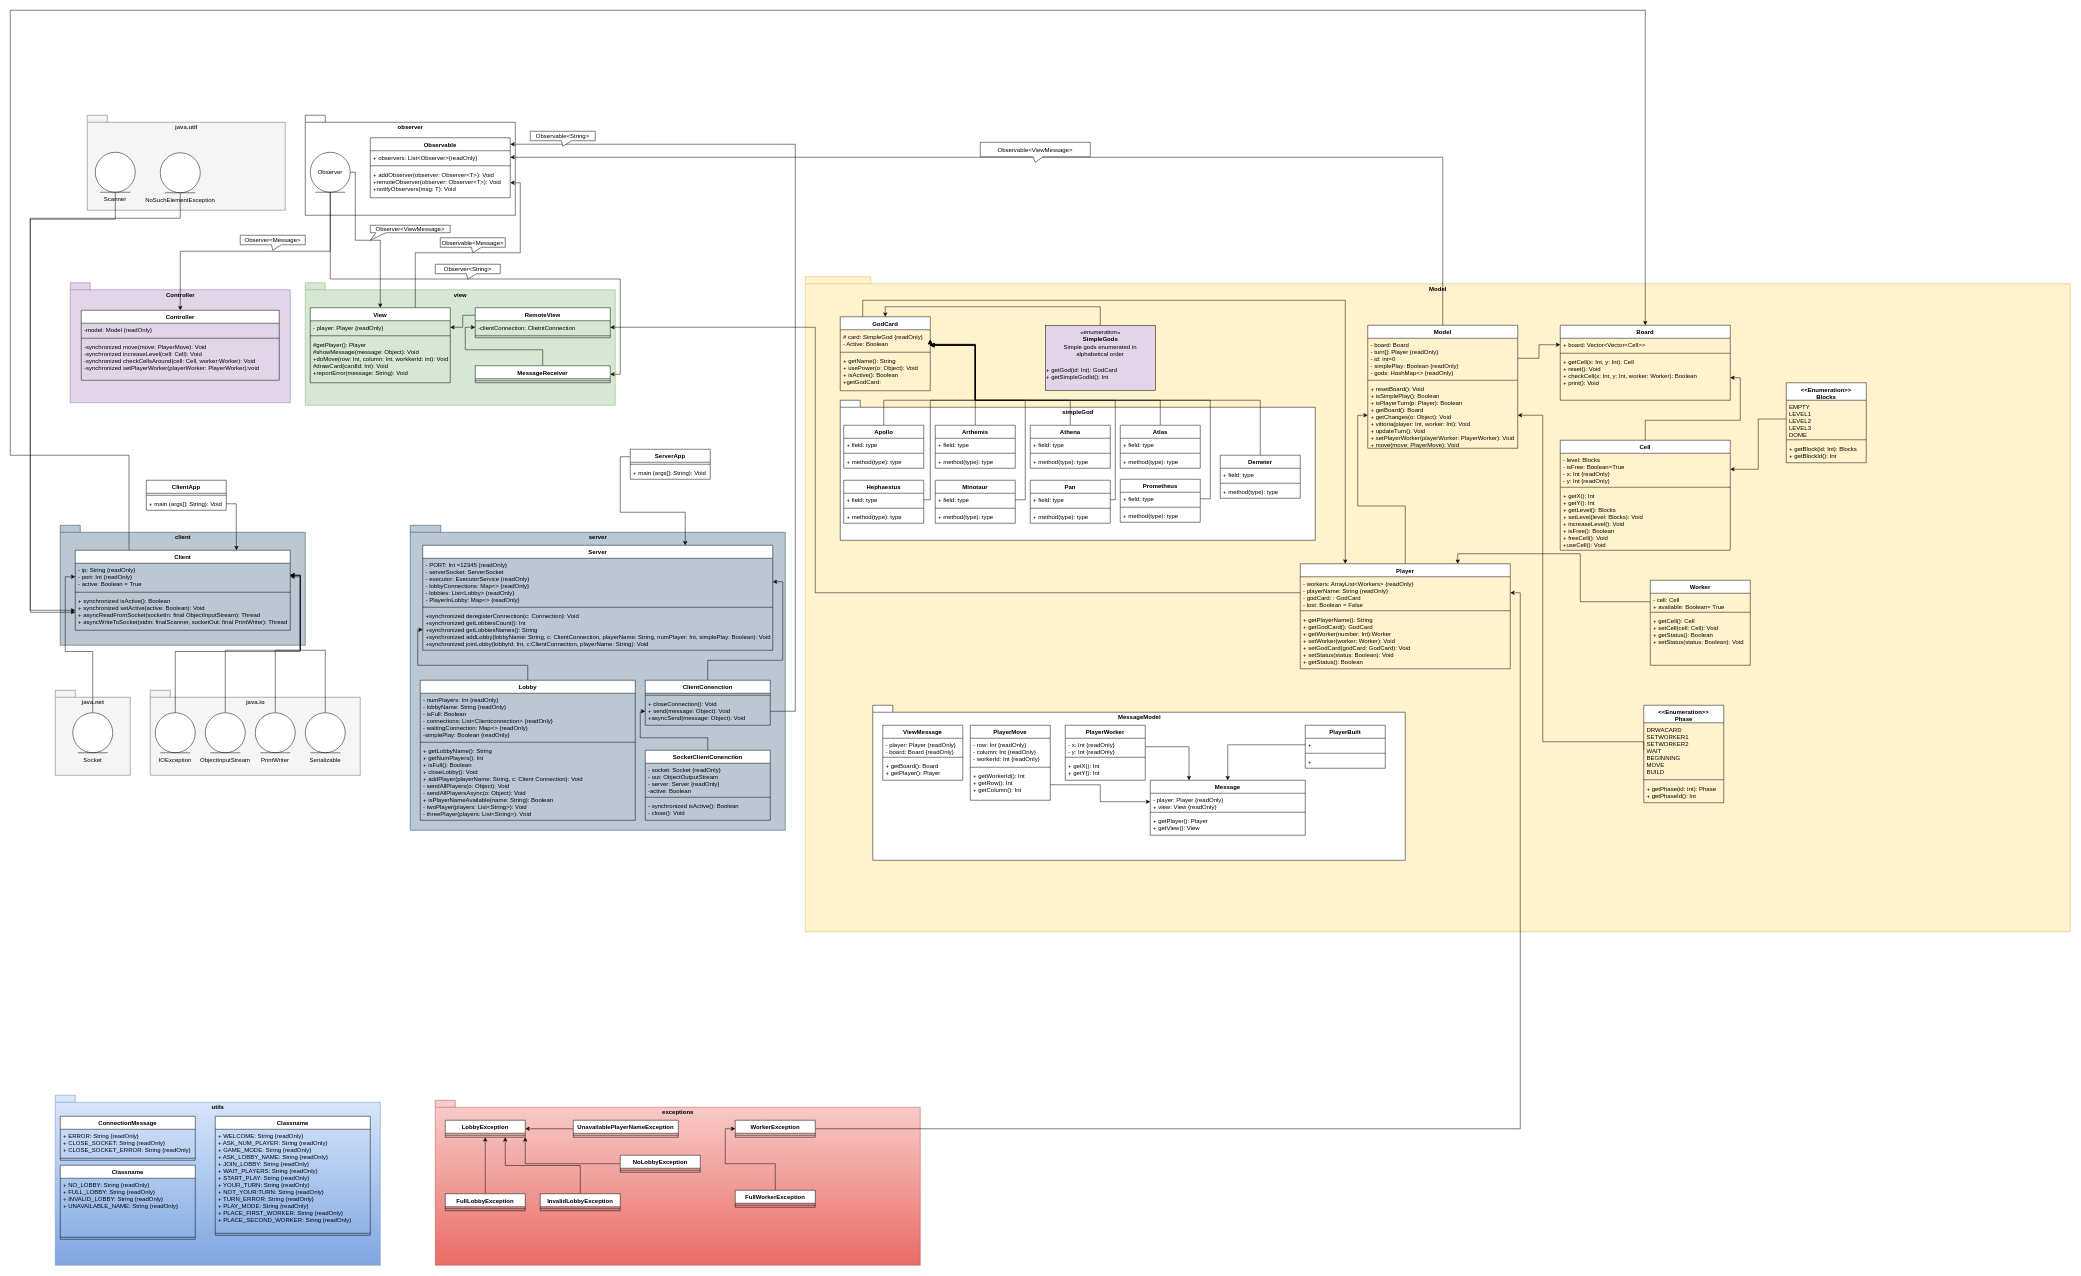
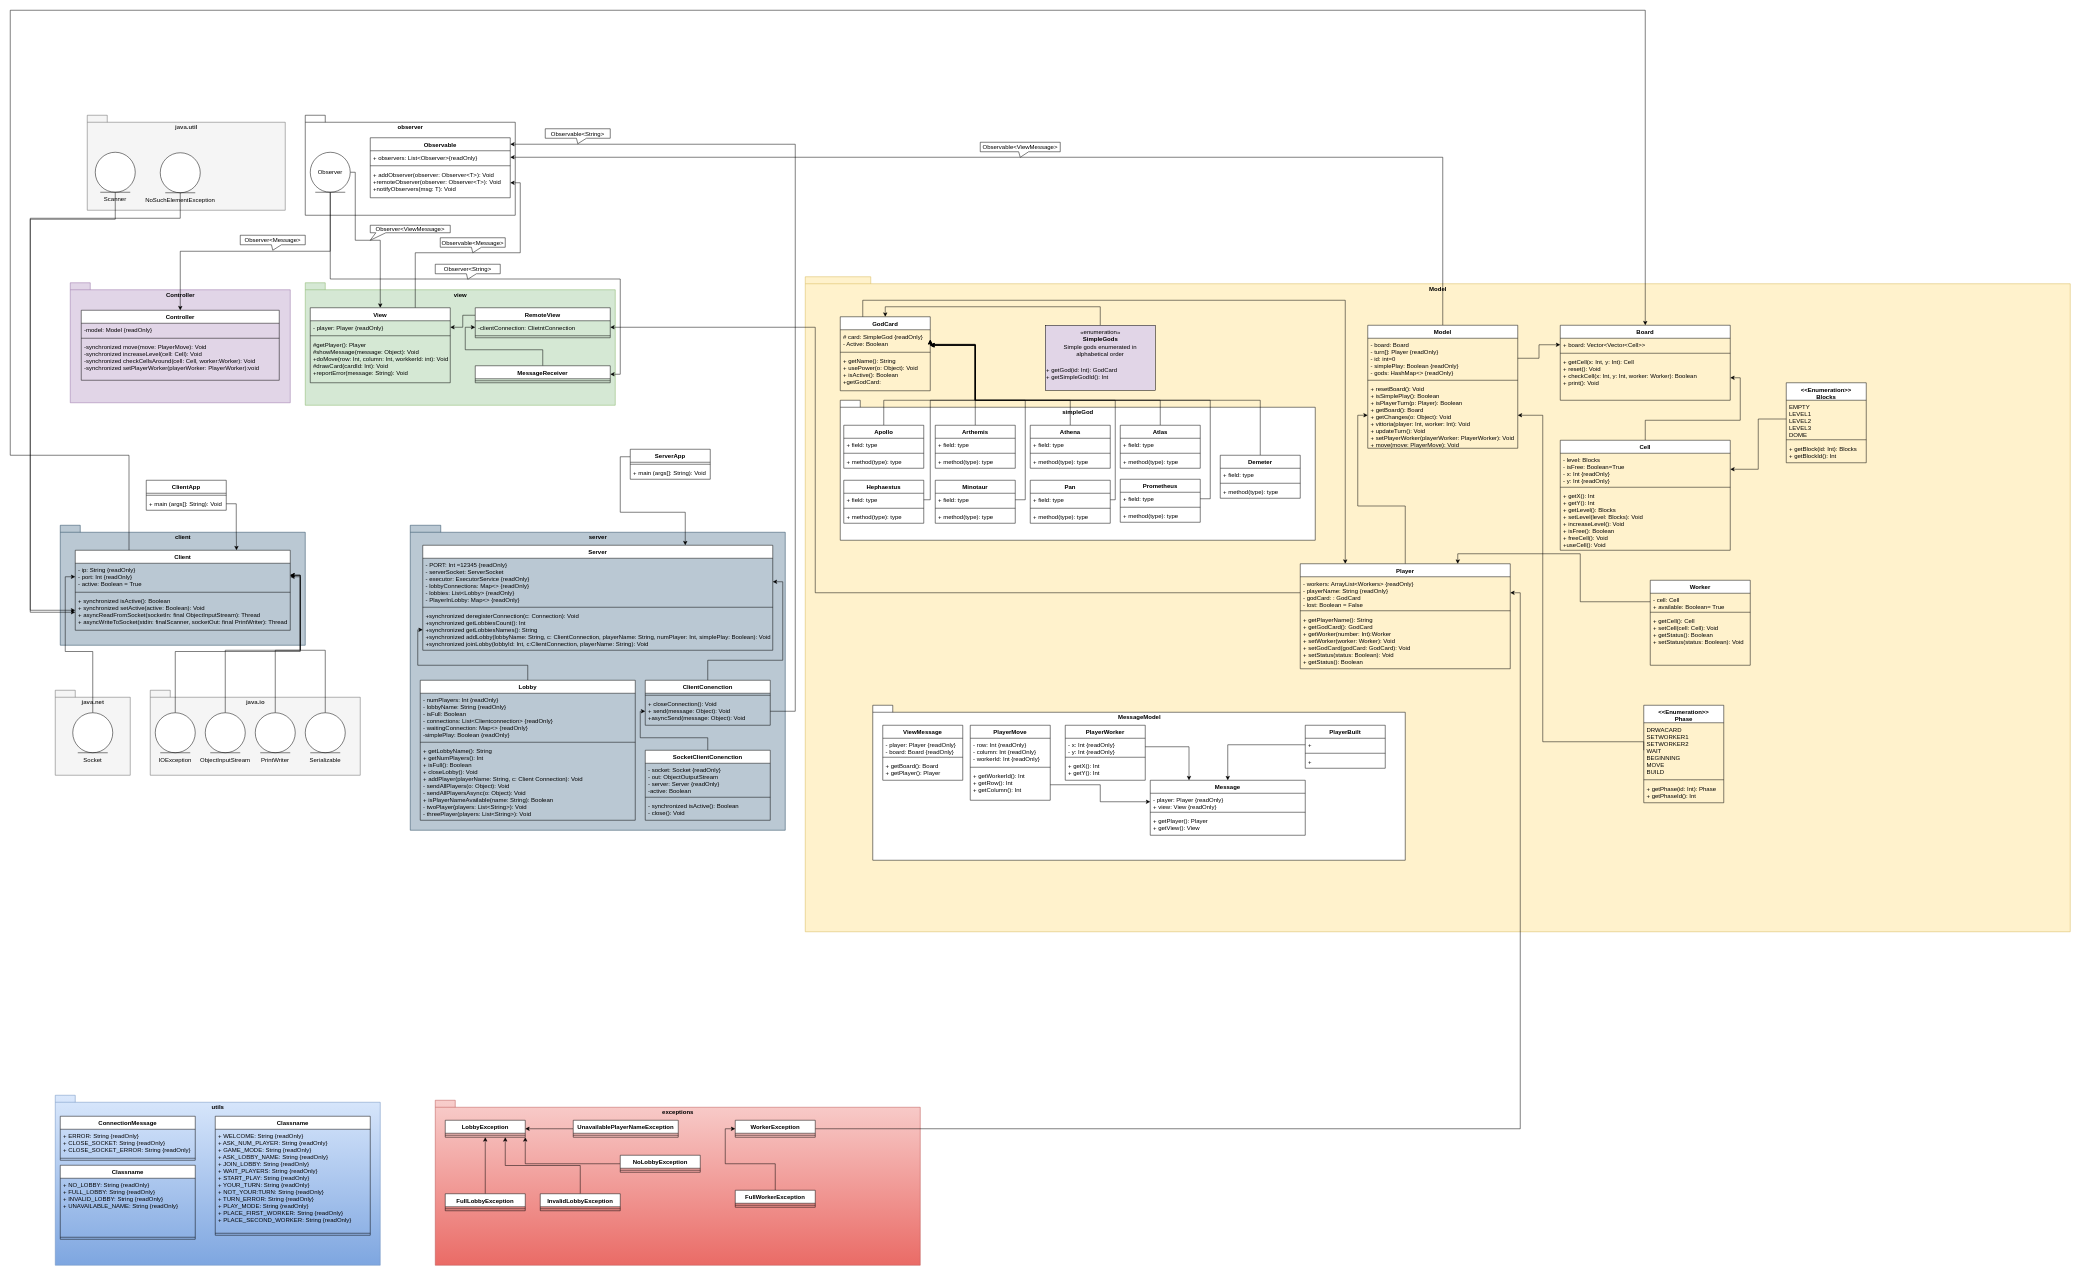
- <mxCell id="188" value="Observable&amp;lt;String&amp;gt;" style="shape=callout;whiteSpace=wrap;html=1;perimeter=calloutPerimeter;align=center;size=11;position=0.48;" parent="1" vertex="1"><mxGeometry x="1060" y="262" width="130" height="30" as="geometry" /></mxCell>
+ <mxCell id="188" value="Observable&amp;lt;String&amp;gt;" style="shape=callout;whiteSpace=wrap;html=1;perimeter=calloutPerimeter;align=center;size=11;position=0.48;" parent="1" vertex="1"><mxGeometry x="1090" y="257" width="130" height="30" as="geometry" /></mxCell>
- <mxCell id="189" value="Observable&amp;lt;ViewMessage&amp;gt;" style="shape=callout;whiteSpace=wrap;html=1;perimeter=calloutPerimeter;align=center;size=11;position=0.48;" parent="1" vertex="1"><mxGeometry x="1960" y="284" width="220" height="40" as="geometry" /></mxCell>
+ <mxCell id="189" value="Observable&amp;lt;ViewMessage&amp;gt;" style="shape=callout;whiteSpace=wrap;html=1;perimeter=calloutPerimeter;align=center;size=11;position=0.48;" parent="1" vertex="1"><mxGeometry x="1960" y="284" width="160" height="30" as="geometry" /></mxCell>
